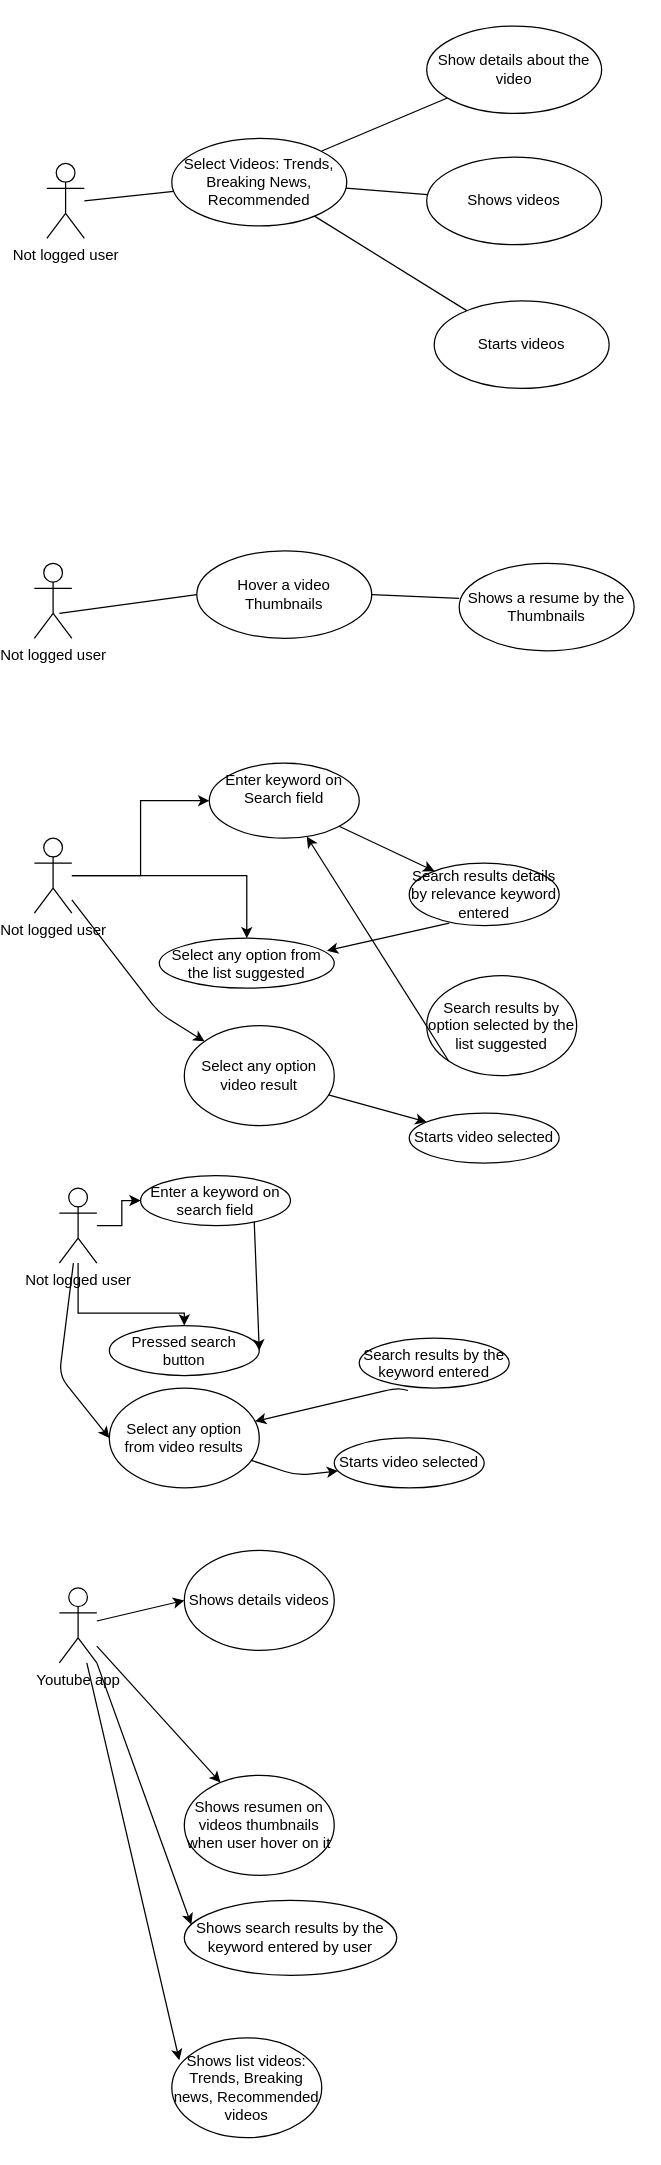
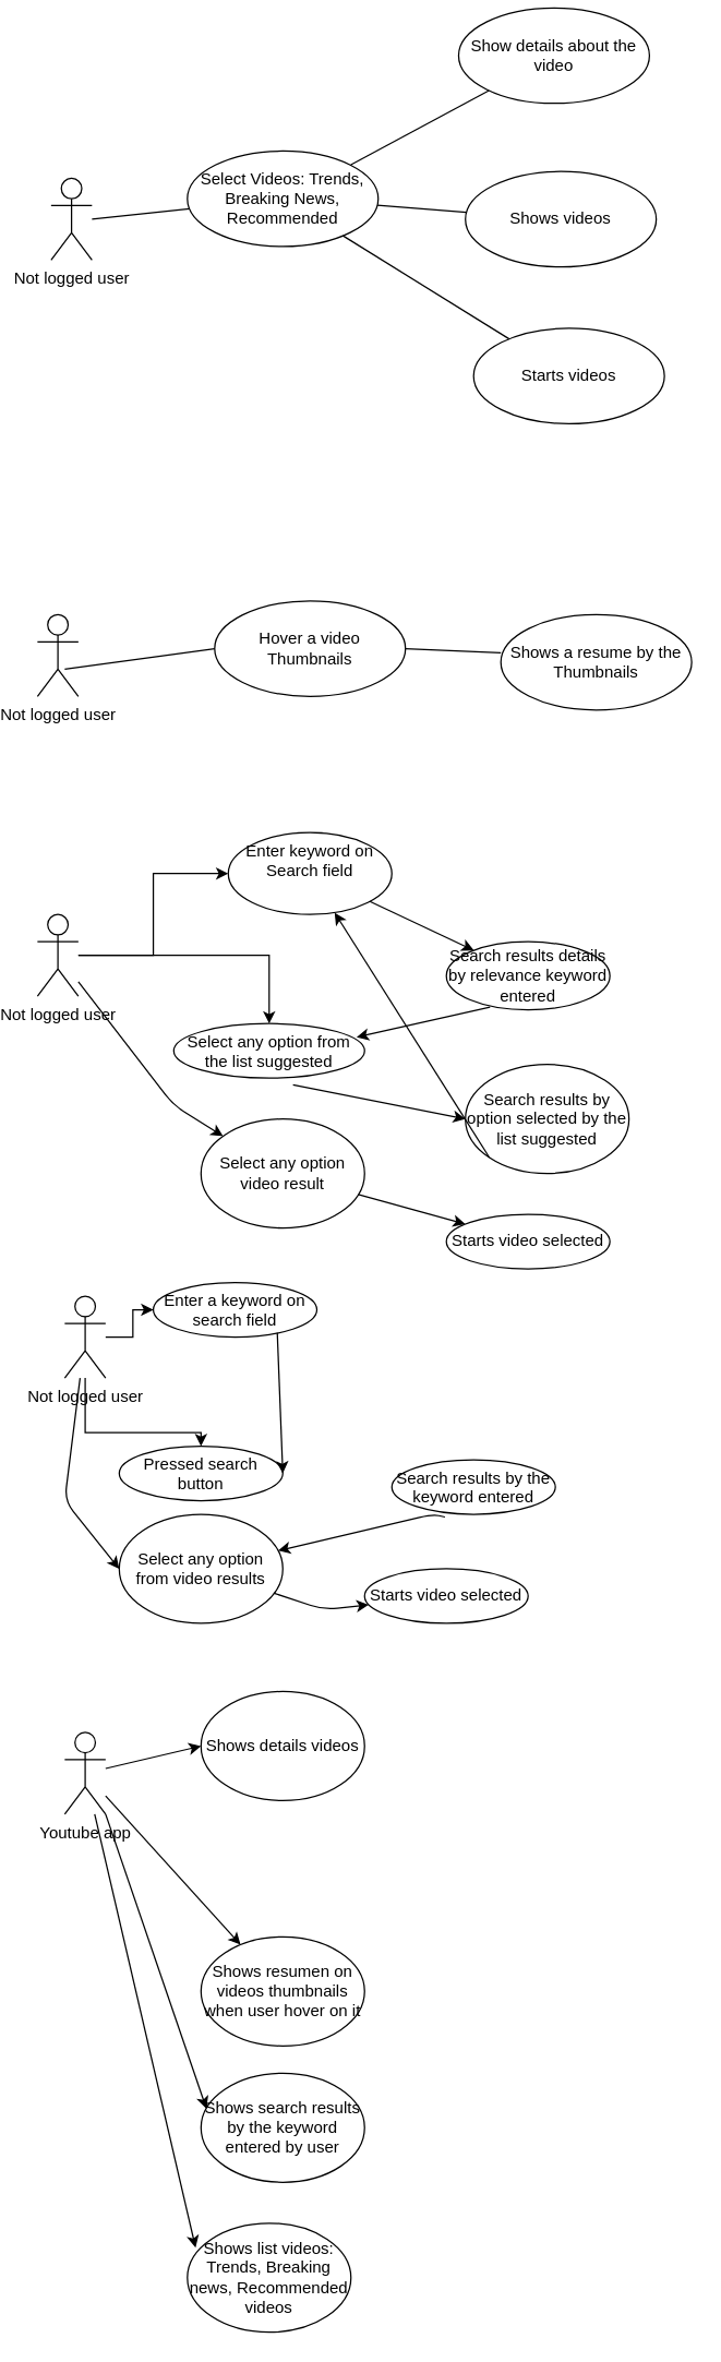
- <mxCell id="4" value="Show details about the video" style="ellipse;whiteSpace=wrap;html=1;" vertex="1" parent="1"><mxGeometry x="334" y="20" width="140" height="70" as="geometry" /></mxCell>
+ <mxCell id="4" value="Show details about the video" style="ellipse;whiteSpace=wrap;html=1;" vertex="1" parent="1"><mxGeometry x="329" y="5" width="140" height="70" as="geometry" /></mxCell>
+ <mxCell id="25" value="" style="endArrow=classic;html=1;entryX=0;entryY=0.5;entryDx=0;entryDy=0;exitX=0.625;exitY=1.125;exitDx=0;exitDy=0;exitPerimeter=0;" edge="1" parent="1" source="20" target="24"><mxGeometry width="50" height="50" relative="1" as="geometry"><mxPoint x="220" y="860" as="sourcePoint" /><mxPoint x="270" y="810" as="targetPoint" /></mxGeometry></mxCell>
- <mxCell id="47" value="Shows search results by the keyword entered by user" style="ellipse;whiteSpace=wrap;html=1;" vertex="1" parent="1"><mxGeometry x="140" y="1520" width="170" height="60" as="geometry" /></mxCell>
+ <mxCell id="47" value="Shows search results by the keyword entered by user" style="ellipse;whiteSpace=wrap;html=1;" vertex="1" parent="1"><mxGeometry x="140" y="1520" width="120" height="80" as="geometry" /></mxCell>
